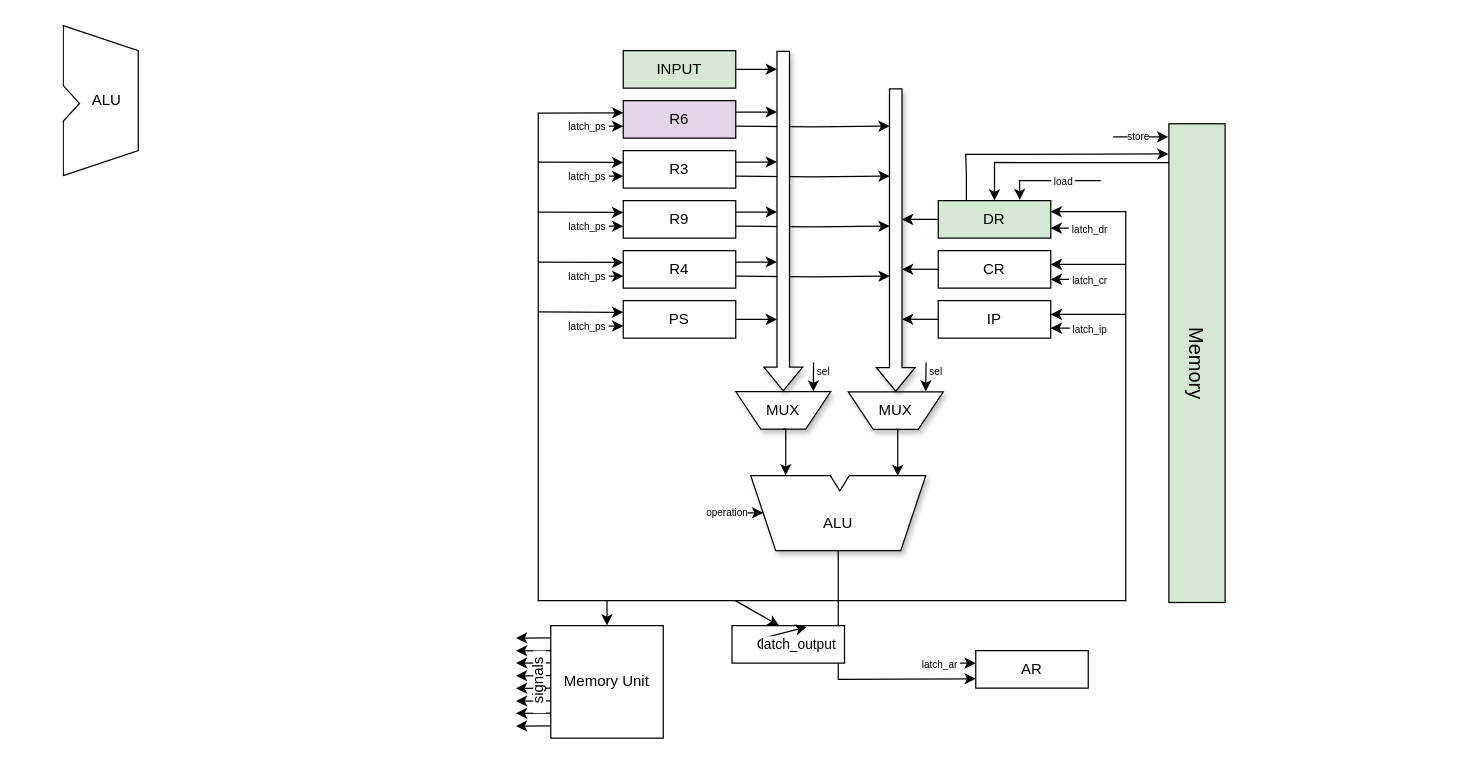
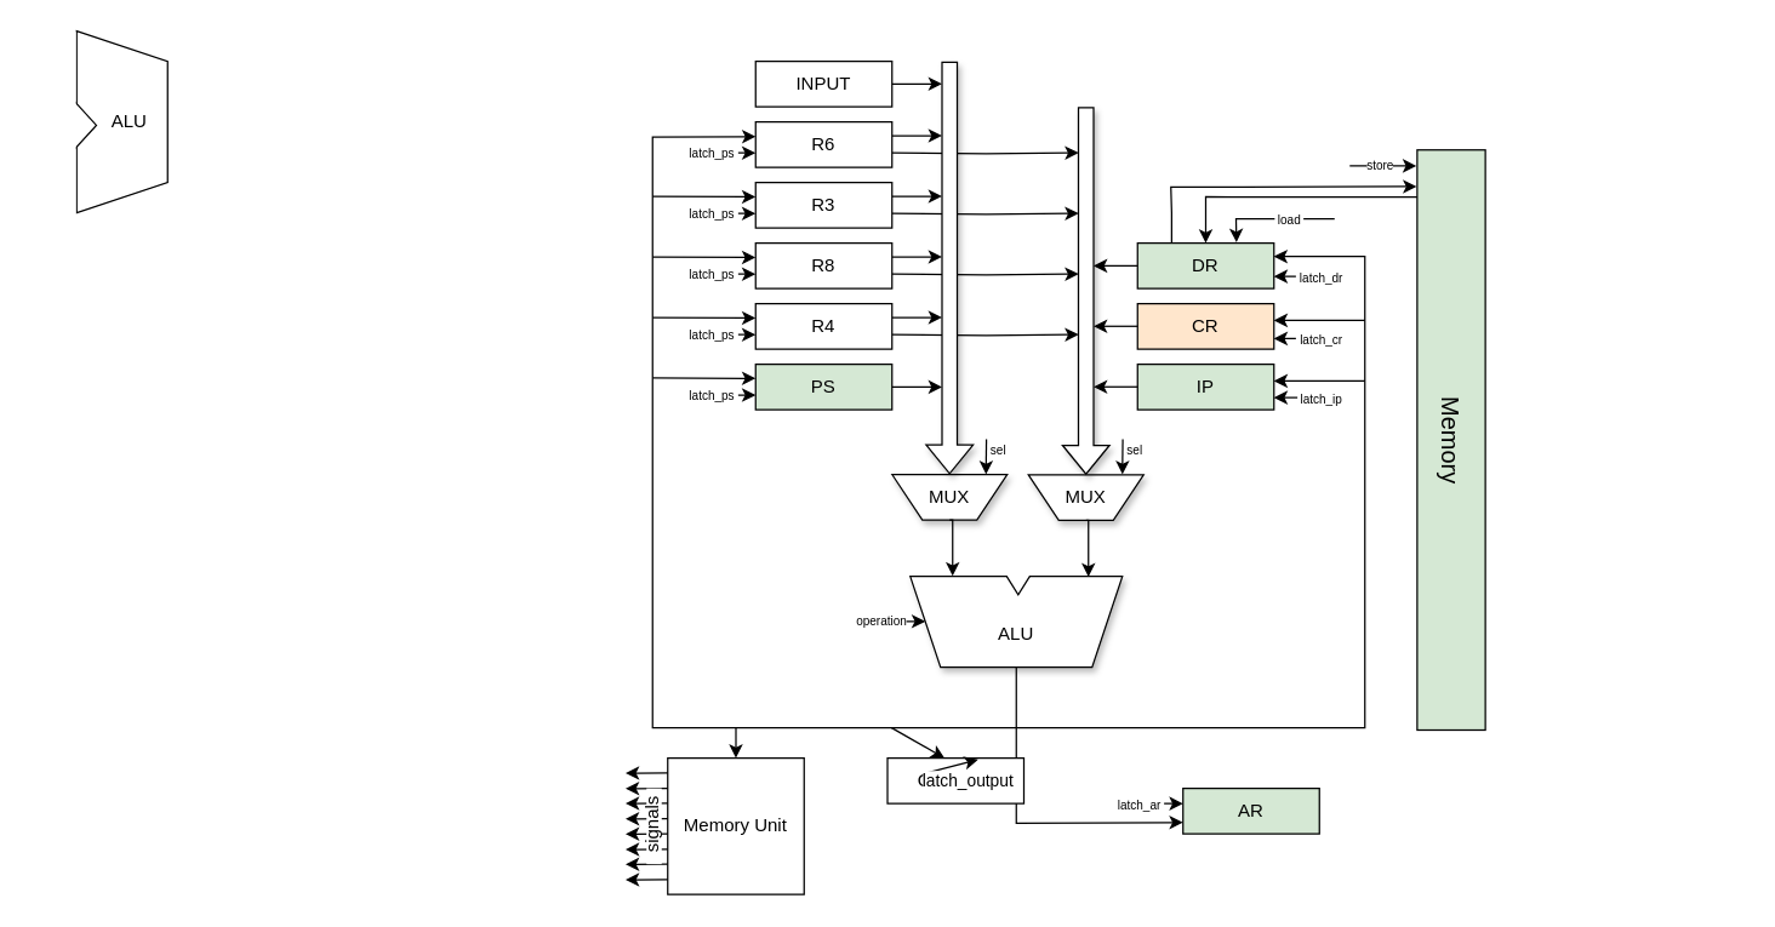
- <mxCell id="79" value="INPUT" style="rounded=0;whiteSpace=wrap;html=1;textShadow=0;fillColor=#d5e8d4;" vertex="1" parent="1"><mxGeometry x="498" y="40" width="90" height="30" as="geometry" /></mxCell>
+ <mxCell id="79" value="INPUT" style="rounded=0;whiteSpace=wrap;html=1;textShadow=0;" vertex="1" parent="1"><mxGeometry x="498" y="40" width="90" height="30" as="geometry" /></mxCell>
- <mxCell id="45" value="R6" style="rounded=0;whiteSpace=wrap;html=1;textShadow=0;fillColor=#e1d5e7;" vertex="1" parent="1"><mxGeometry x="498" y="80" width="90" height="30" as="geometry" /></mxCell>
+ <mxCell id="45" value="R6" style="rounded=0;whiteSpace=wrap;html=1;textShadow=0;" vertex="1" parent="1"><mxGeometry x="498" y="80" width="90" height="30" as="geometry" /></mxCell>
- <mxCell id="49" value="R9" style="rounded=0;whiteSpace=wrap;html=1;textShadow=0;" vertex="1" parent="1"><mxGeometry x="498" y="160" width="90" height="30" as="geometry" /></mxCell>
+ <mxCell id="49" value="R8" style="rounded=0;whiteSpace=wrap;html=1;textShadow=0;" vertex="1" parent="1"><mxGeometry x="498" y="160" width="90" height="30" as="geometry" /></mxCell>
- <mxCell id="17" value="CR" style="rounded=0;whiteSpace=wrap;html=1;textShadow=0;" vertex="1" parent="1"><mxGeometry x="750" y="200" width="90" height="30" as="geometry" /></mxCell>
+ <mxCell id="17" value="CR" style="rounded=0;whiteSpace=wrap;html=1;textShadow=0;fillColor=#ffe6cc;" vertex="1" parent="1"><mxGeometry x="750" y="200" width="90" height="30" as="geometry" /></mxCell>
- <mxCell id="19" value="PS" style="rounded=0;whiteSpace=wrap;html=1;textShadow=0;" vertex="1" parent="1"><mxGeometry x="498" y="240" width="90" height="30" as="geometry" /></mxCell>
+ <mxCell id="19" value="PS" style="rounded=0;whiteSpace=wrap;html=1;textShadow=0;fillColor=#d5e8d4;" vertex="1" parent="1"><mxGeometry x="498" y="240" width="90" height="30" as="geometry" /></mxCell>
- <mxCell id="16" value="IP" style="rounded=0;whiteSpace=wrap;html=1;textShadow=0;" vertex="1" parent="1"><mxGeometry x="750" y="240" width="90" height="30" as="geometry" /></mxCell>
+ <mxCell id="16" value="IP" style="rounded=0;whiteSpace=wrap;html=1;textShadow=0;fillColor=#d5e8d4;" vertex="1" parent="1"><mxGeometry x="750" y="240" width="90" height="30" as="geometry" /></mxCell>
- <mxCell id="12" value="AR" style="rounded=0;whiteSpace=wrap;html=1;textShadow=0;" vertex="1" parent="1"><mxGeometry x="780" y="520" width="90" height="30" as="geometry" /></mxCell>
+ <mxCell id="12" value="AR" style="rounded=0;whiteSpace=wrap;html=1;textShadow=0;fillColor=#d5e8d4;" vertex="1" parent="1"><mxGeometry x="780" y="520" width="90" height="30" as="geometry" /></mxCell>
